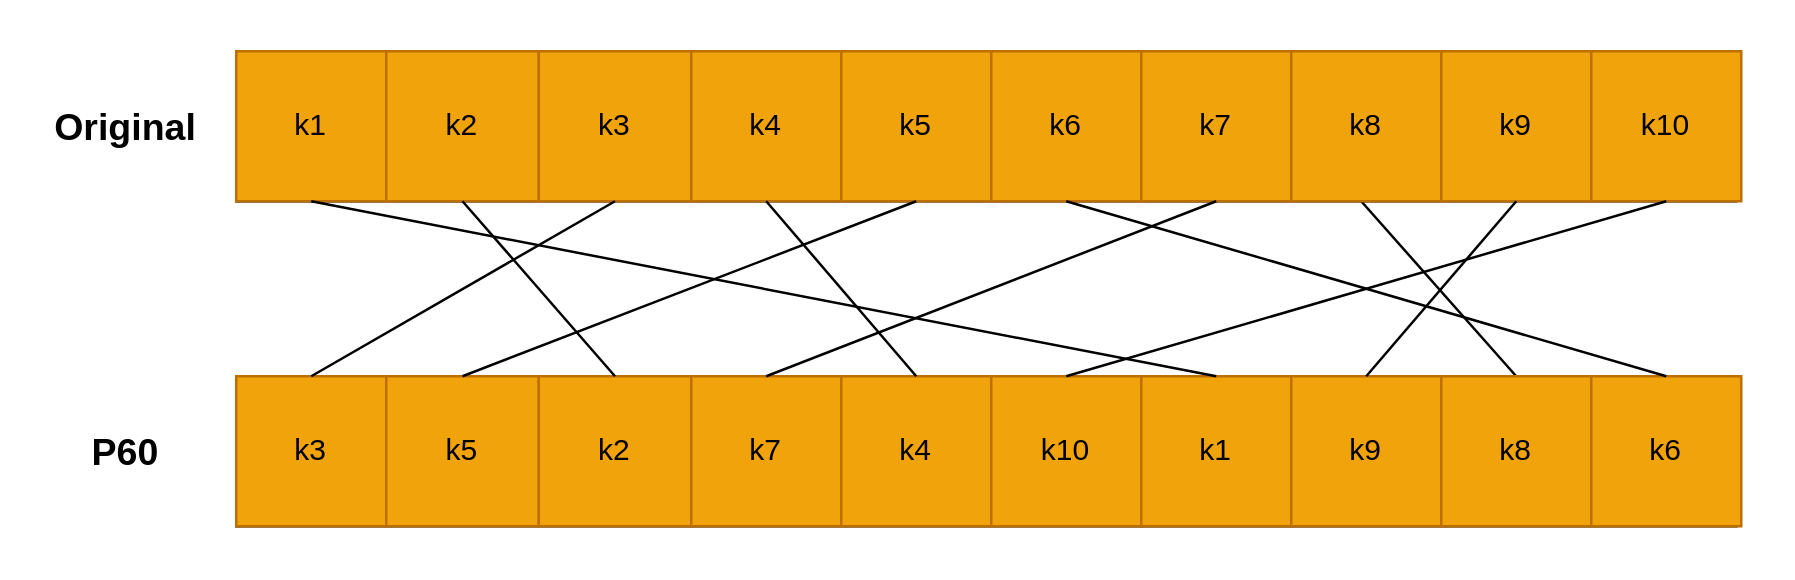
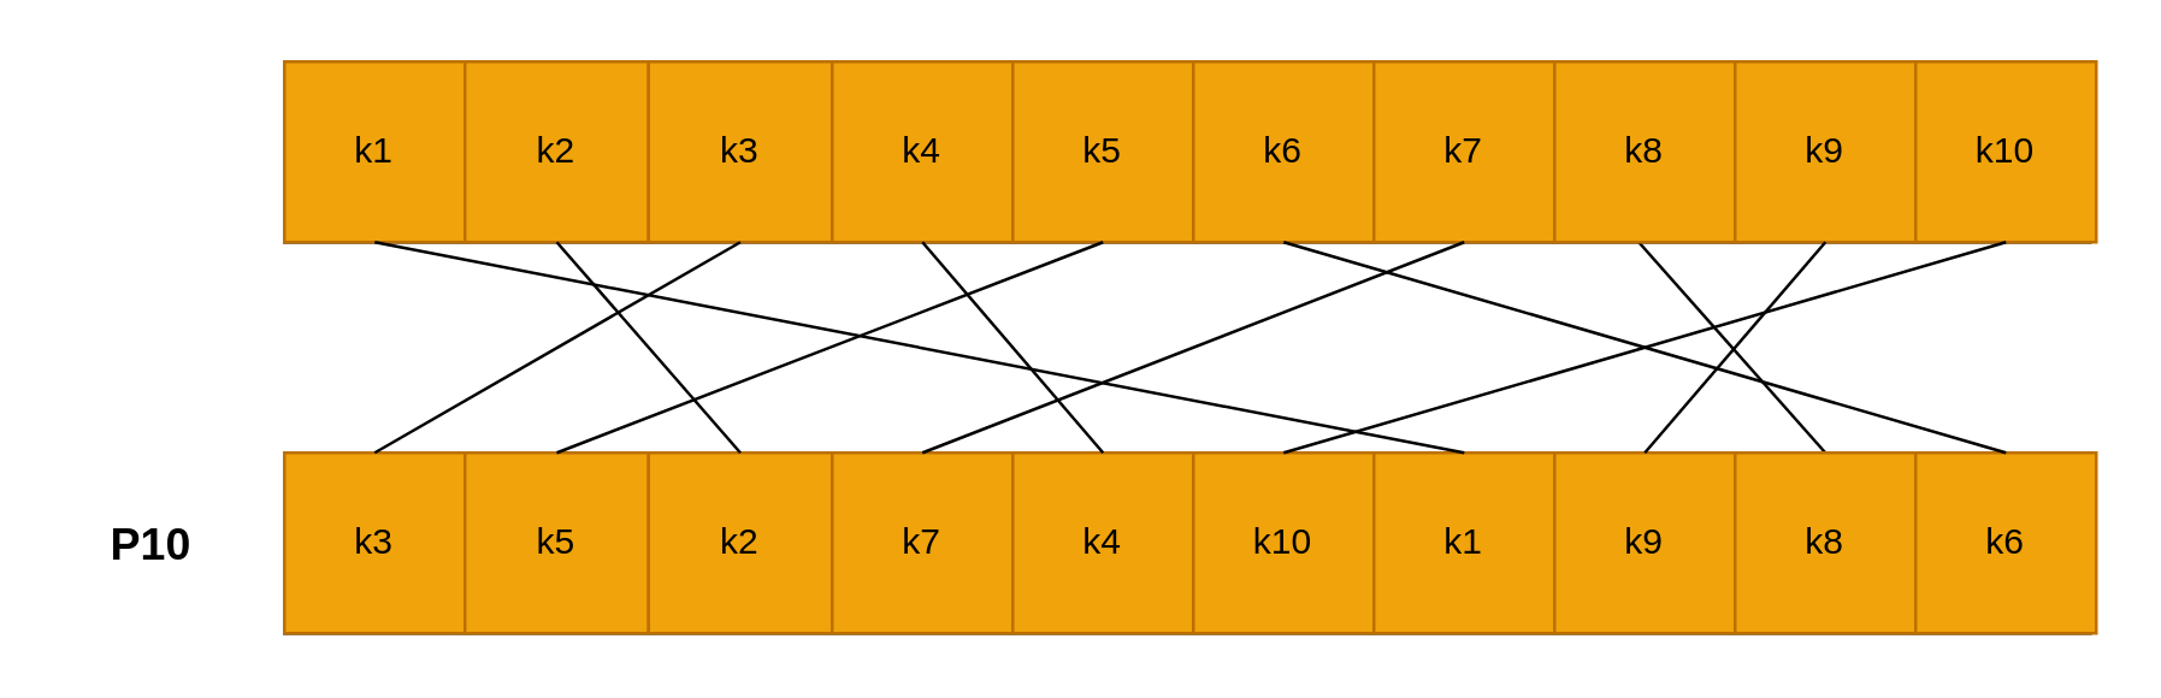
- <mxCell id="26" value="&lt;font style=&quot;font-size: 15px;&quot;&gt;&lt;b&gt;Original&lt;/b&gt;&lt;/font&gt;" style="text;html=1;strokeColor=none;fillColor=none;align=center;verticalAlign=middle;whiteSpace=wrap;rounded=0;" parent="1" vertex="1"><mxGeometry x="20" y="35" width="60" height="30" as="geometry" /></mxCell>
- <mxCell id="25" value="&lt;font style=&quot;font-size: 15px;&quot;&gt;&lt;b&gt;P60&lt;/b&gt;&lt;/font&gt;" style="text;html=1;strokeColor=none;fillColor=none;align=center;verticalAlign=middle;whiteSpace=wrap;rounded=0;" parent="1" vertex="1"><mxGeometry x="20" y="165" width="60" height="30" as="geometry" /></mxCell>
+ <mxCell id="25" value="&lt;font style=&quot;font-size: 15px;&quot;&gt;&lt;b&gt;P10&lt;/b&gt;&lt;/font&gt;" style="text;html=1;strokeColor=none;fillColor=none;align=center;verticalAlign=middle;whiteSpace=wrap;rounded=0;" parent="1" vertex="1"><mxGeometry x="20" y="165" width="60" height="30" as="geometry" /></mxCell>
